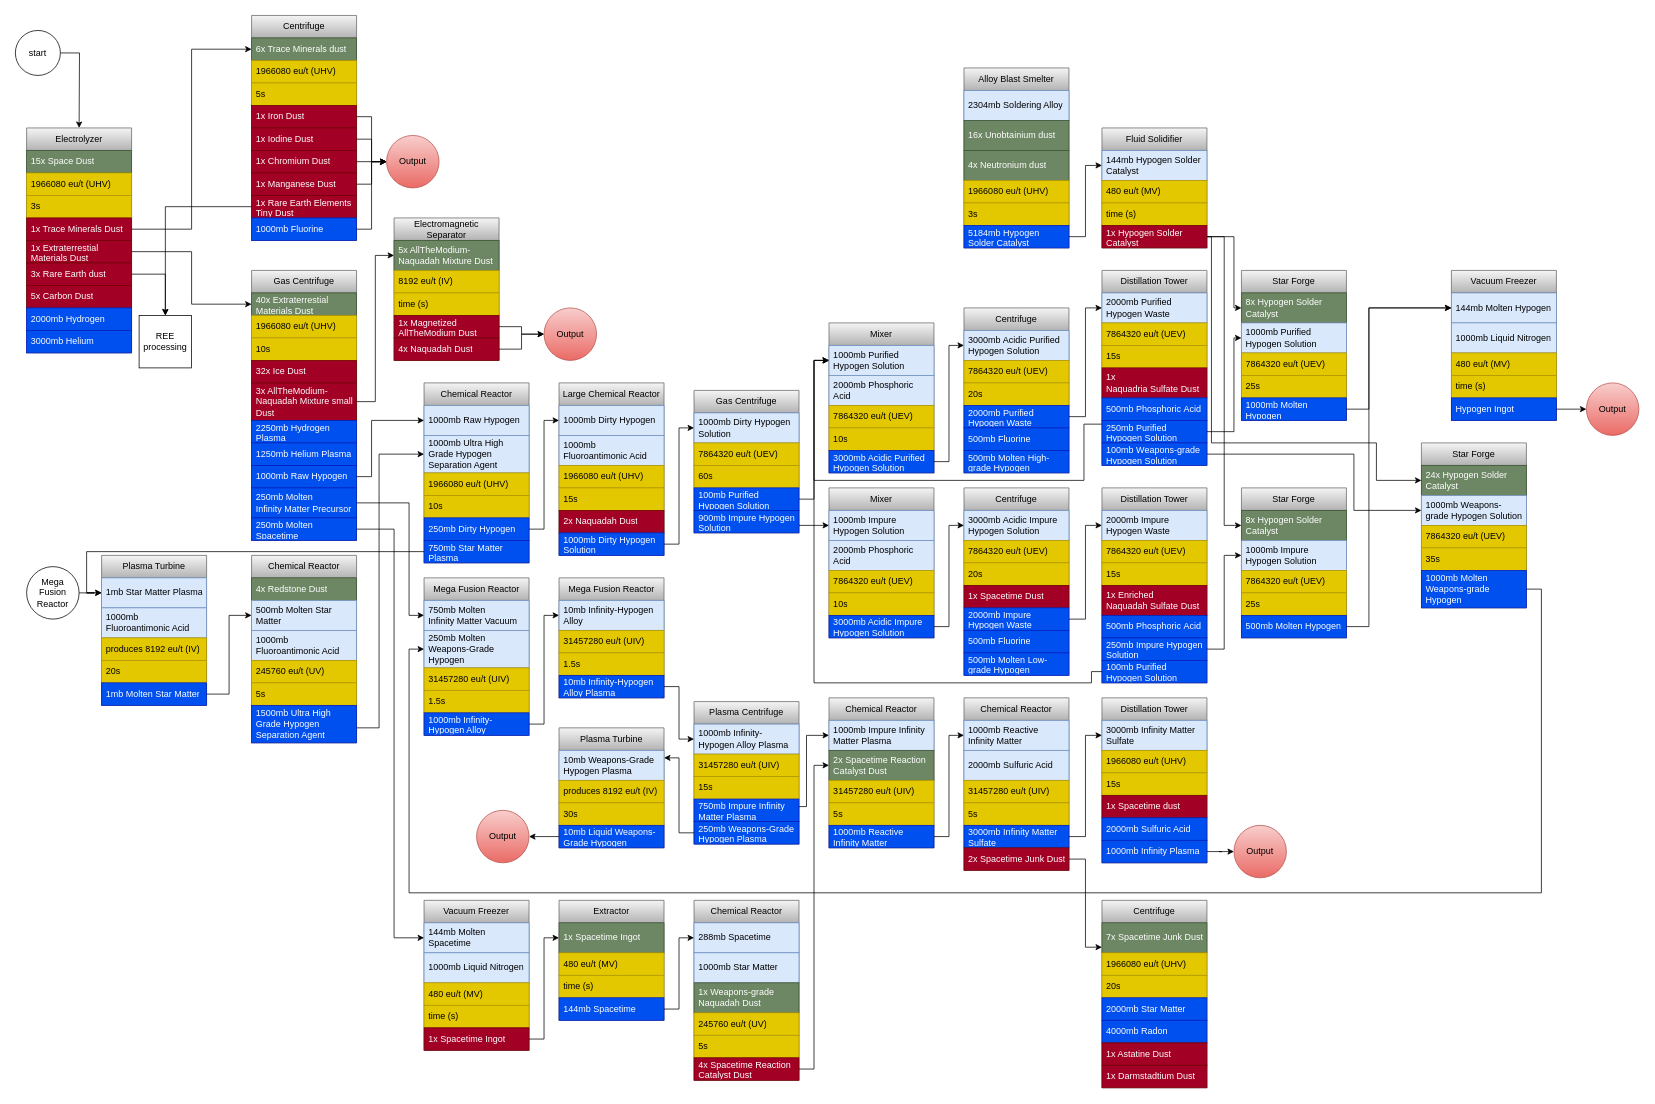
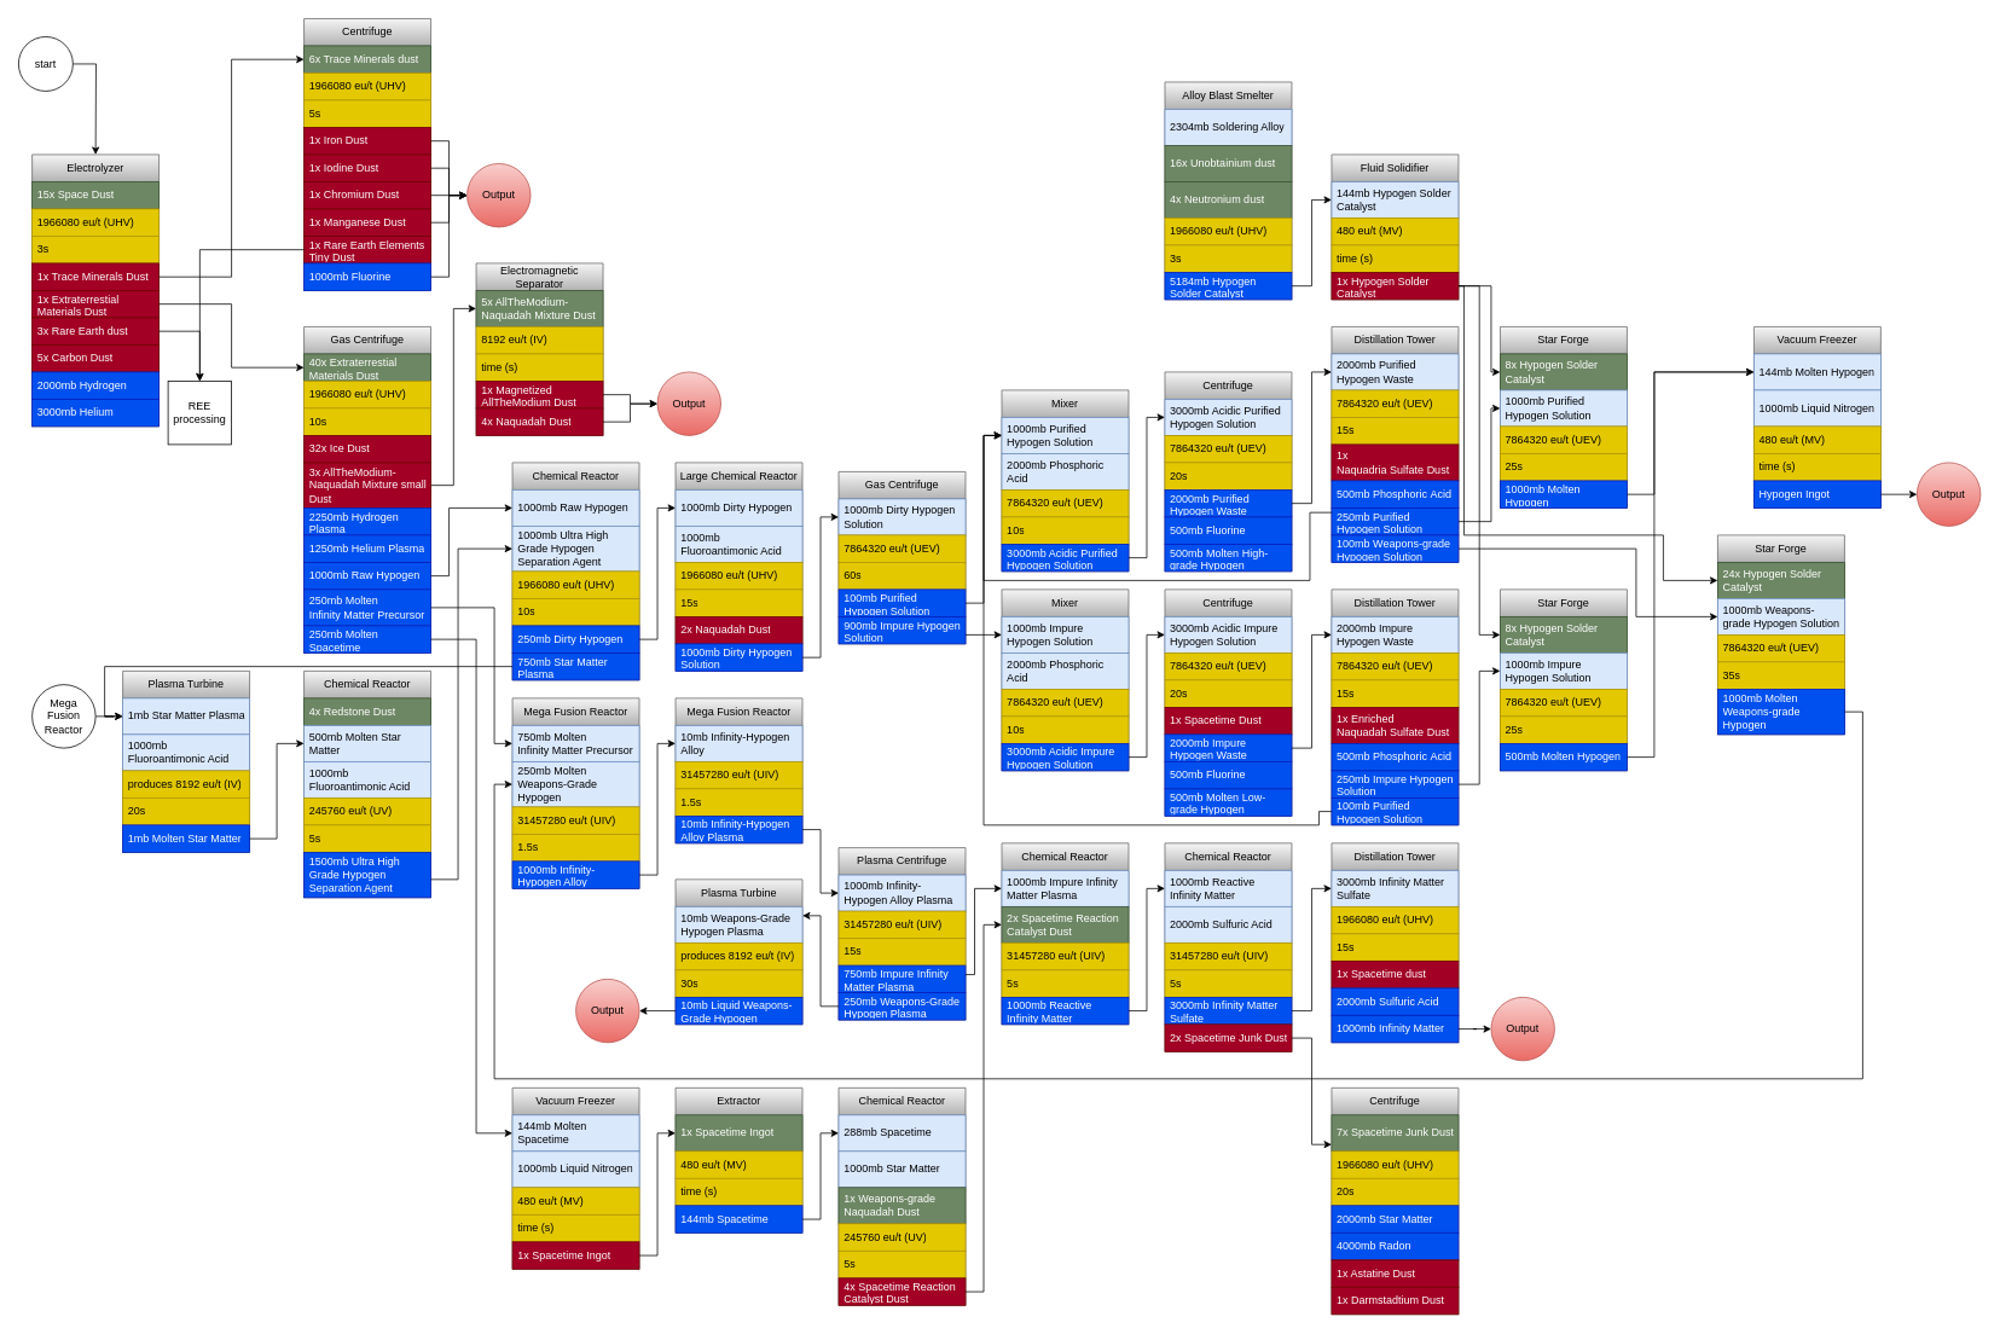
- <mxCell id="183" value="750mb Molten Infinity&amp;nbsp;Matter Vacuum" style="text;strokeColor=#6c8ebf;fillColor=#dae8fc;align=left;verticalAlign=middle;spacingLeft=4;spacingRight=4;overflow=hidden;points=[[0,0.5],[1,0.5]];portConstraint=eastwest;rotatable=0;whiteSpace=wrap;html=1;" parent="182" vertex="1"><mxGeometry y="30" width="140" height="40" as="geometry" /></mxCell>
+ <mxCell id="183" value="750mb Molten Infinity&amp;nbsp;Matter Precursor" style="text;strokeColor=#6c8ebf;fillColor=#dae8fc;align=left;verticalAlign=middle;spacingLeft=4;spacingRight=4;overflow=hidden;points=[[0,0.5],[1,0.5]];portConstraint=eastwest;rotatable=0;whiteSpace=wrap;html=1;" parent="182" vertex="1"><mxGeometry y="30" width="140" height="40" as="geometry" /></mxCell>
- <mxCell id="251" value="1000mb Infinity Plasma" style="text;strokeColor=#001DBC;fillColor=#0050ef;align=left;verticalAlign=middle;spacingLeft=4;spacingRight=4;overflow=hidden;points=[[0,0.5],[1,0.5]];portConstraint=eastwest;rotatable=0;whiteSpace=wrap;html=1;fontColor=#ffffff;" parent="245" vertex="1"><mxGeometry y="190" width="140" height="30" as="geometry" /></mxCell>
+ <mxCell id="251" value="1000mb Infinity Matter" style="text;strokeColor=#001DBC;fillColor=#0050ef;align=left;verticalAlign=middle;spacingLeft=4;spacingRight=4;overflow=hidden;points=[[0,0.5],[1,0.5]];portConstraint=eastwest;rotatable=0;whiteSpace=wrap;html=1;fontColor=#ffffff;" parent="245" vertex="1"><mxGeometry y="190" width="140" height="30" as="geometry" /></mxCell>
